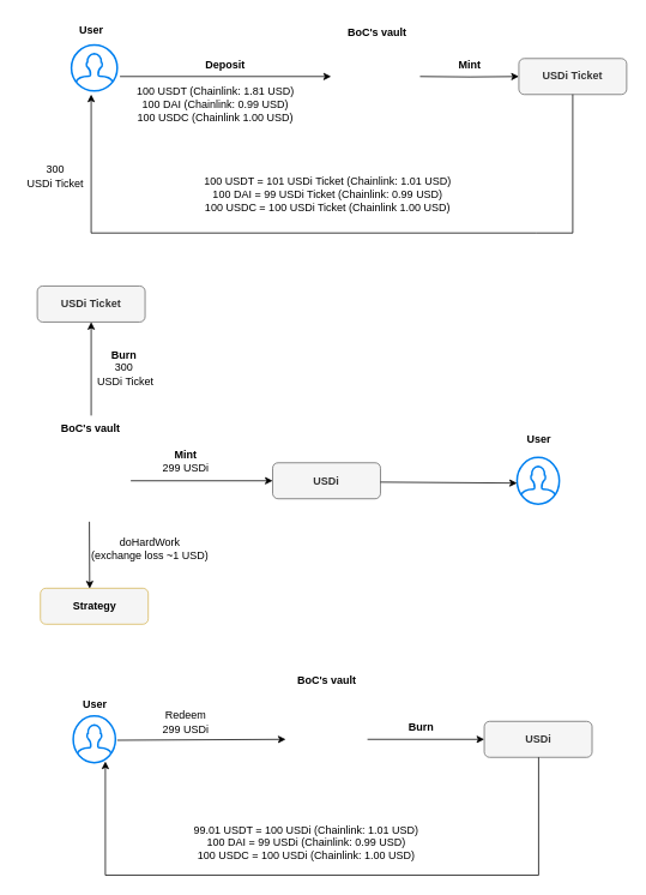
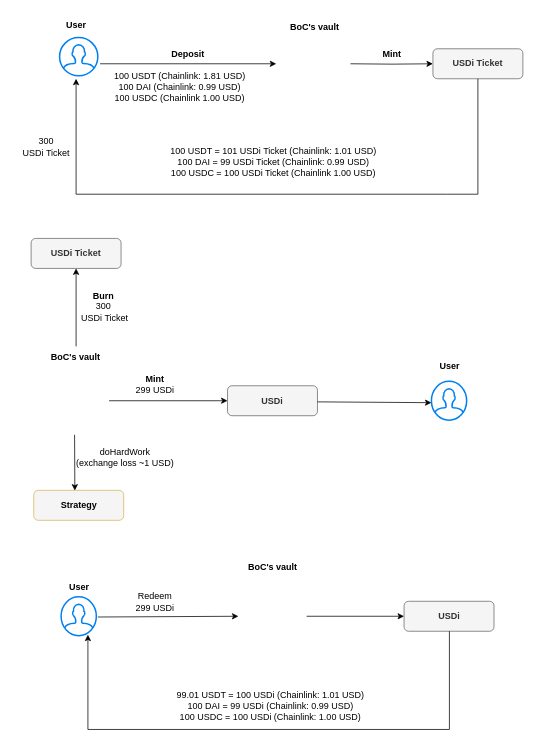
- <mxCell id="37" value="&lt;b&gt;Burn&lt;/b&gt;" style="text;html=1;align=center;verticalAlign=middle;resizable=0;points=[];autosize=1;strokeColor=none;fillColor=none;" vertex="1" parent="1"><mxGeometry x="445" y="795" width="46" height="26" as="geometry" /></mxCell>
- <mxCell id="39" value="99.01 USDT = 100 USDi (Chainlink: 1.01 USD)&lt;br&gt;100 DAI = 99 USDi (Chainlink: 0.99 USD)&lt;br&gt;100 USDC = 100 USDi (Chainlink: 1.00 USD)" style="text;html=1;align=center;verticalAlign=middle;resizable=0;points=[];autosize=1;strokeColor=none;fillColor=none;" vertex="1" parent="1"><mxGeometry x="199" y="908" width="282" height="55" as="geometry" /></mxCell>
+ <mxCell id="39" value="99.01 USDT = 100 USDi (Chainlink: 1.01 USD)&lt;br&gt;100 DAI = 99 USDi (Chainlink: 0.99 USD)&lt;br&gt;100 USDC = 100 USDi (Chainlink: 1.00 USD)" style="text;html=1;align=center;verticalAlign=middle;resizable=0;points=[];autosize=1;strokeColor=none;fillColor=none;" vertex="1" parent="1"><mxGeometry x="219" y="913" width="282" height="55" as="geometry" /></mxCell>
